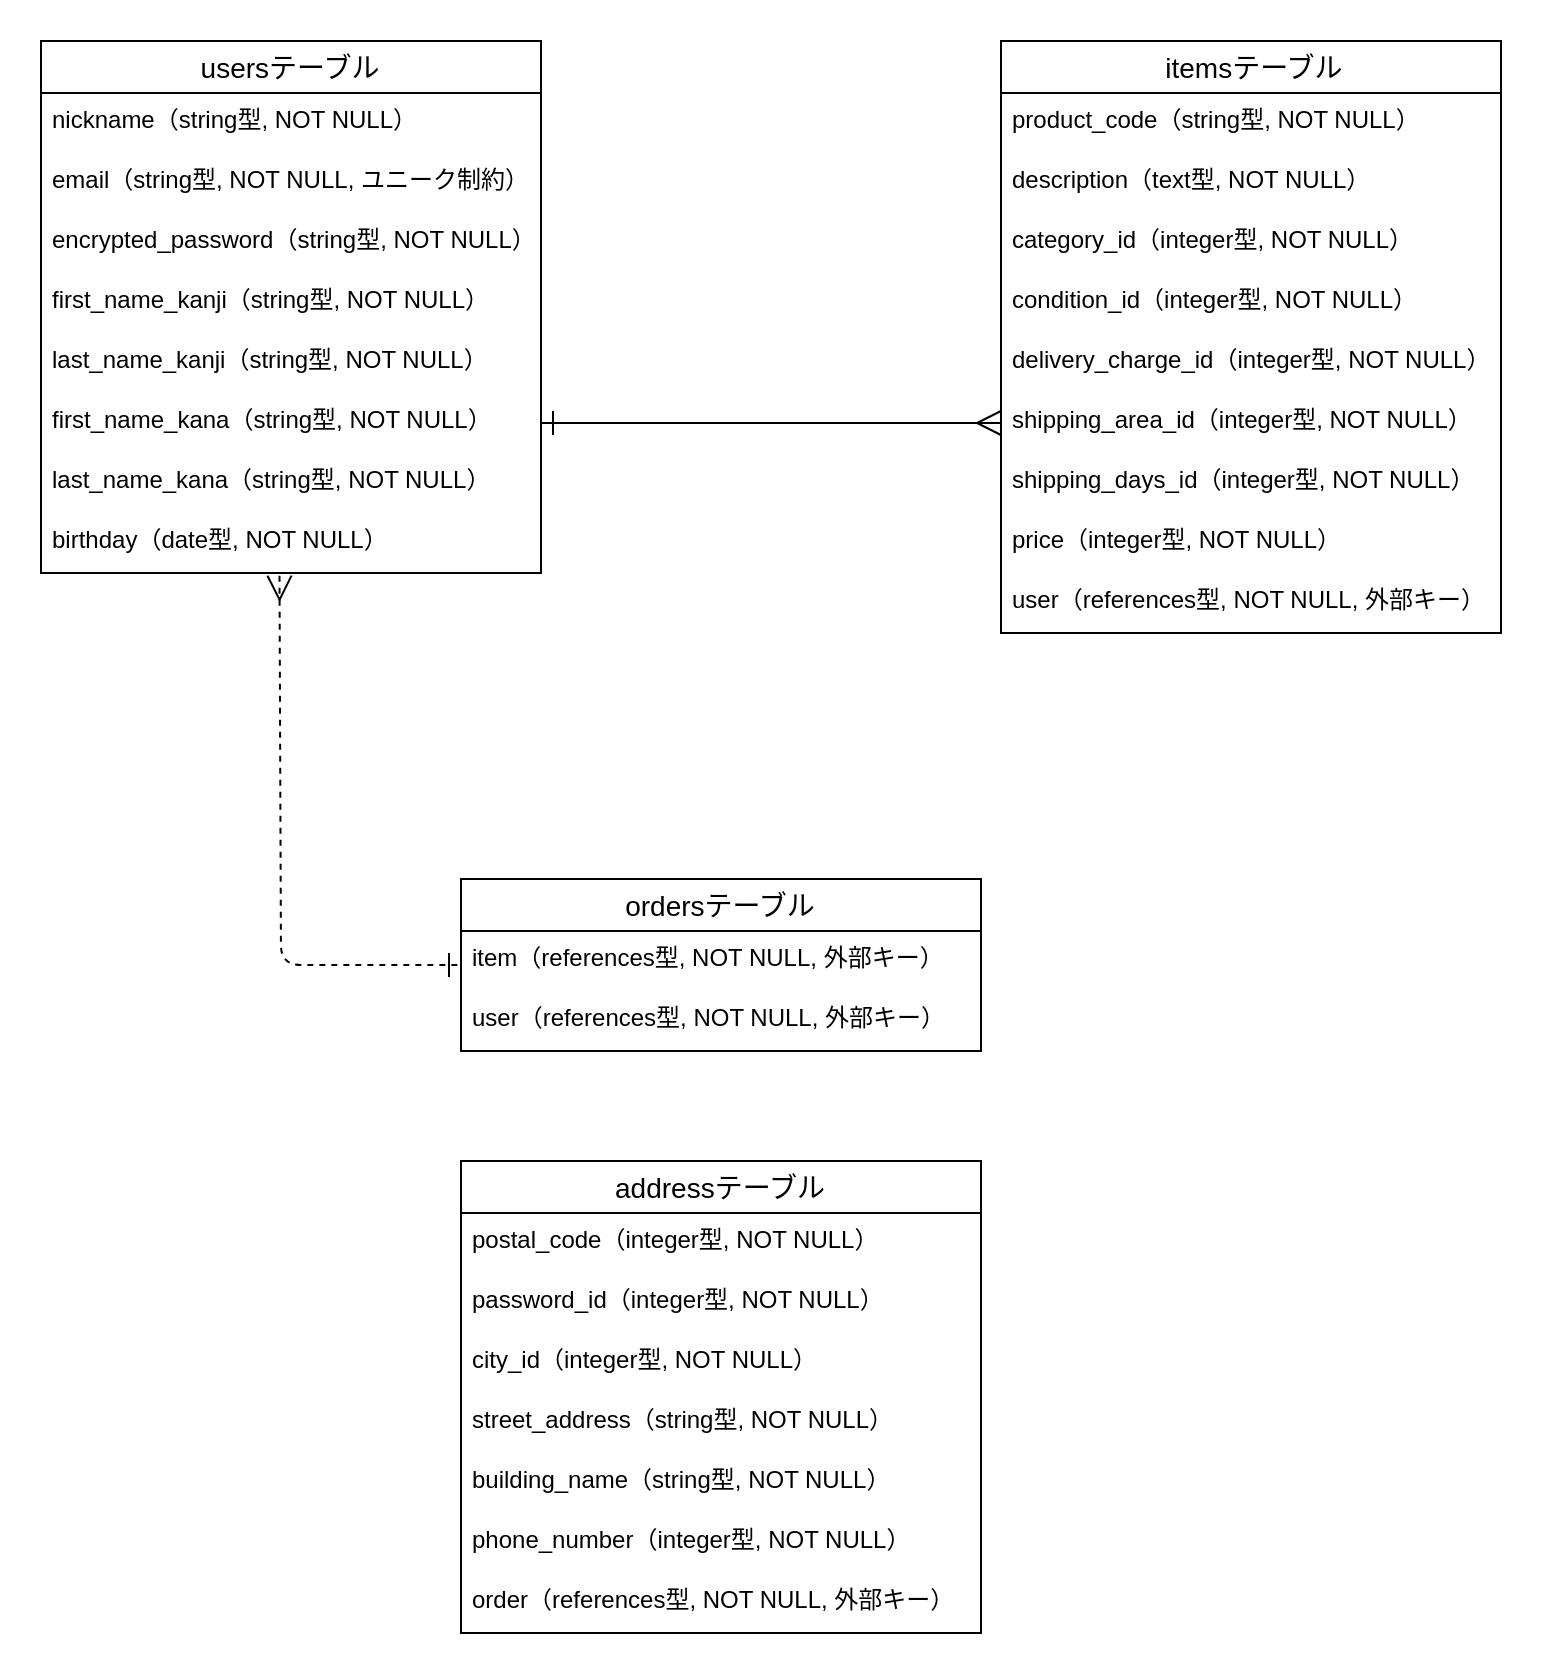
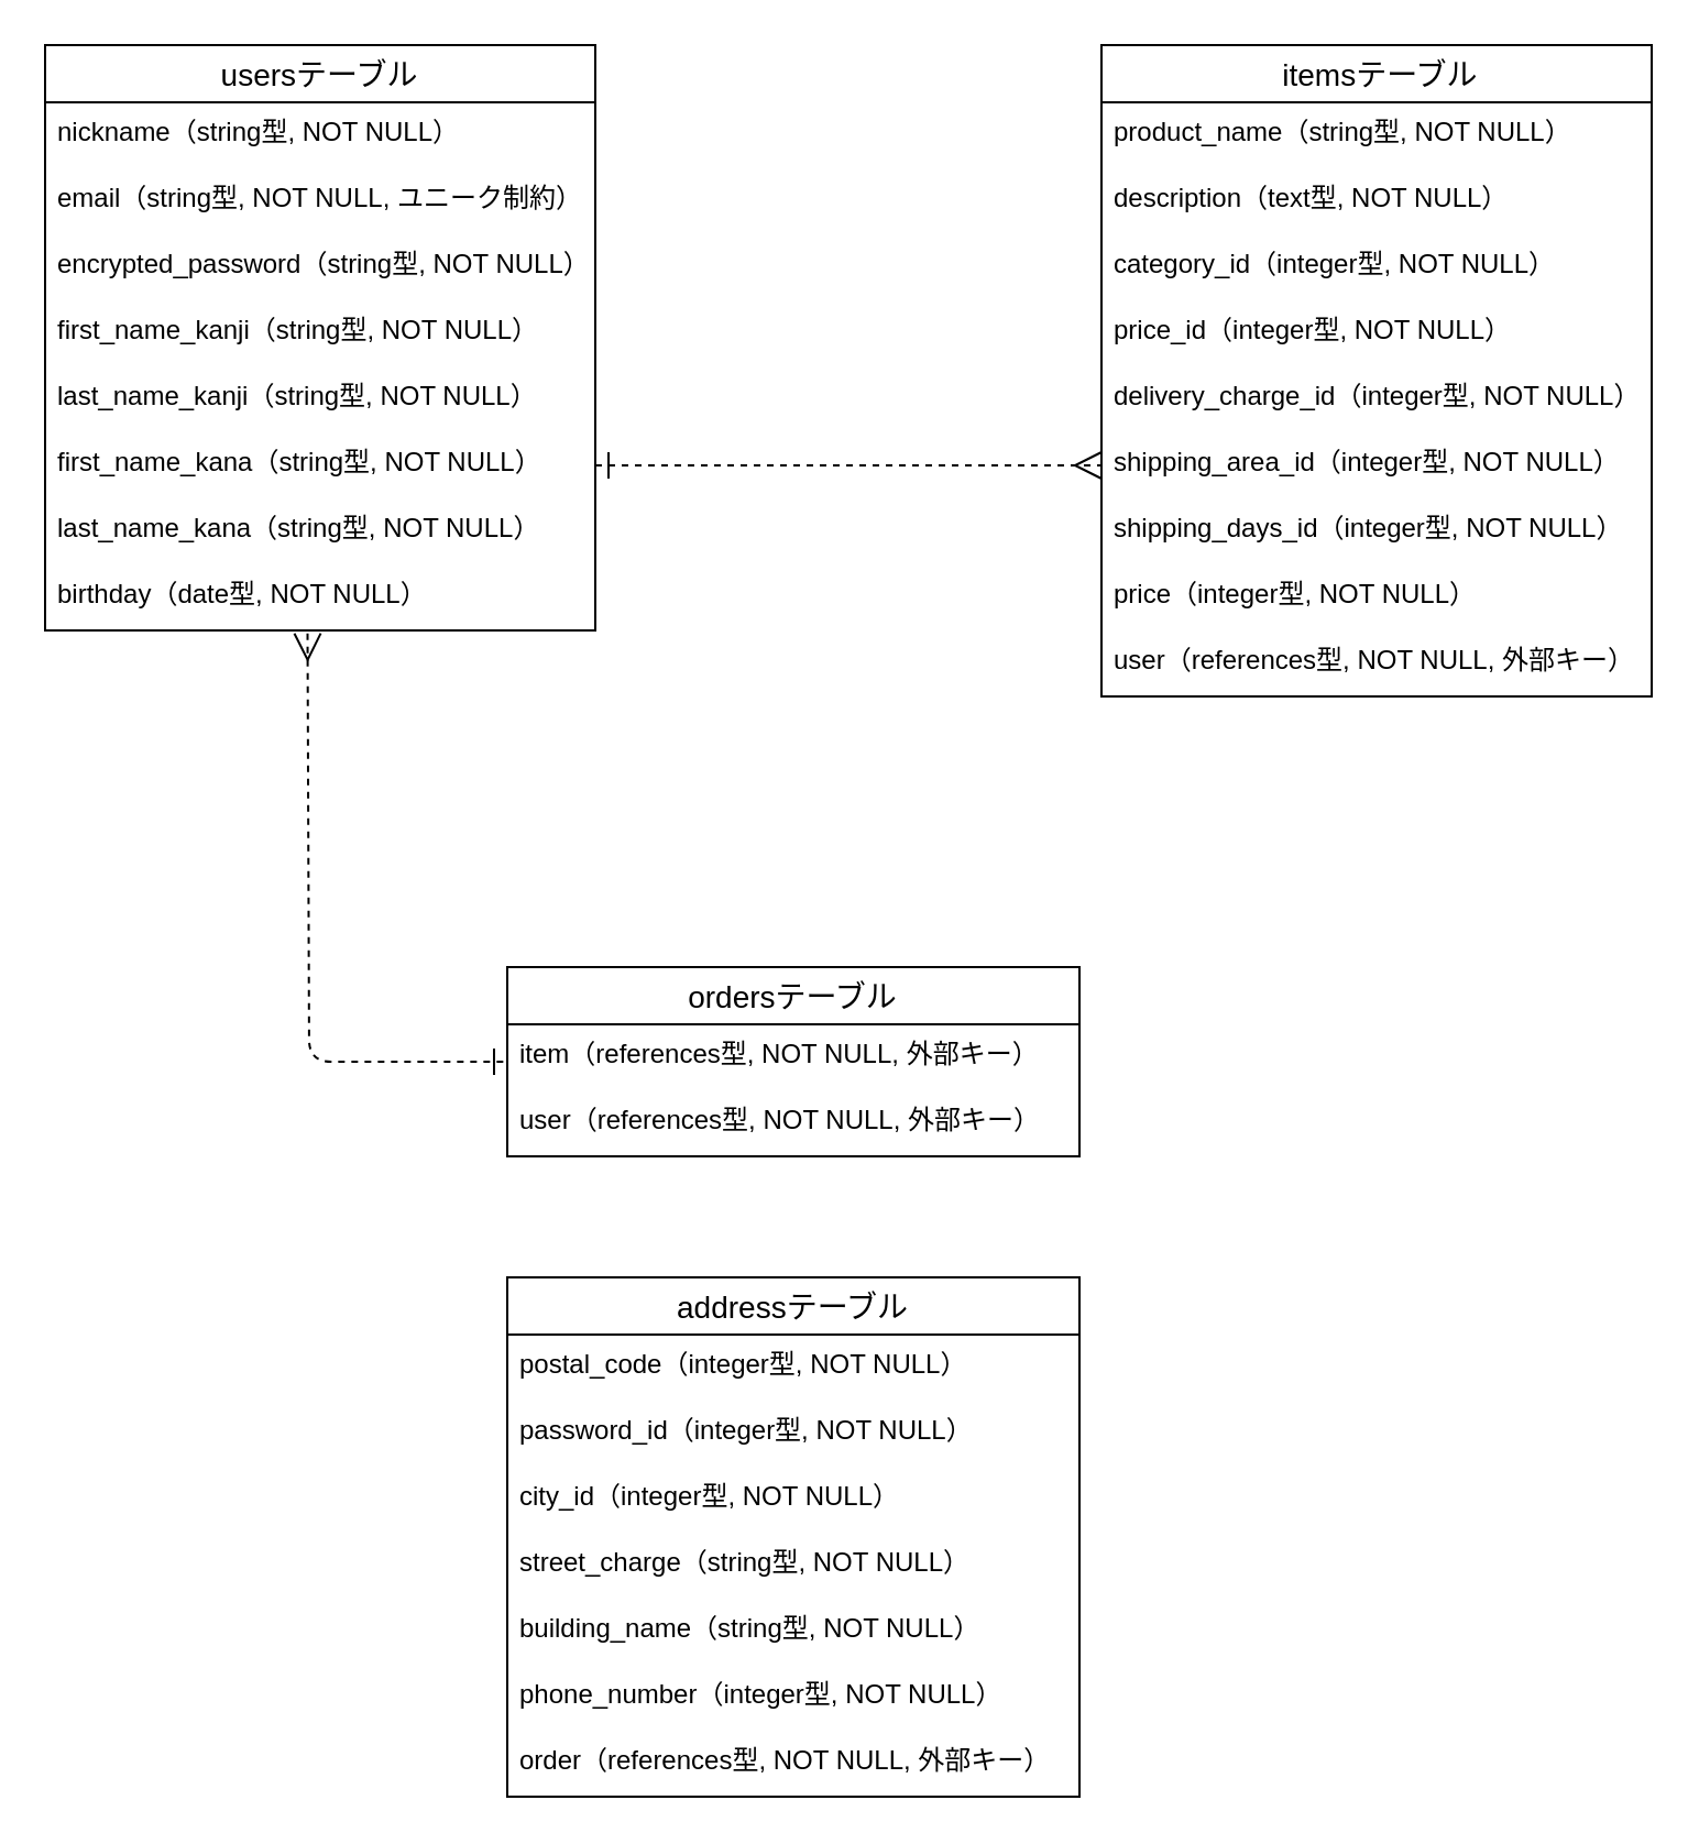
- <mxCell id="12" value="product_code（string型, NOT NULL）" style="text;strokeColor=none;fillColor=none;spacingLeft=4;spacingRight=4;overflow=hidden;rotatable=0;points=[[0,0.5],[1,0.5]];portConstraint=eastwest;fontSize=12;" vertex="1" parent="11"><mxGeometry y="26" width="250" height="30" as="geometry" /></mxCell>
+ <mxCell id="12" value="product_name（string型, NOT NULL）" style="text;strokeColor=none;fillColor=none;spacingLeft=4;spacingRight=4;overflow=hidden;rotatable=0;points=[[0,0.5],[1,0.5]];portConstraint=eastwest;fontSize=12;" vertex="1" parent="11"><mxGeometry y="26" width="250" height="30" as="geometry" /></mxCell>
- <mxCell id="15" value="condition_id（integer型, NOT NULL）" style="text;strokeColor=none;fillColor=none;spacingLeft=4;spacingRight=4;overflow=hidden;rotatable=0;points=[[0,0.5],[1,0.5]];portConstraint=eastwest;fontSize=12;" vertex="1" parent="11"><mxGeometry y="116" width="250" height="30" as="geometry" /></mxCell>
+ <mxCell id="15" value="price_id（integer型, NOT NULL）" style="text;strokeColor=none;fillColor=none;spacingLeft=4;spacingRight=4;overflow=hidden;rotatable=0;points=[[0,0.5],[1,0.5]];portConstraint=eastwest;fontSize=12;" vertex="1" parent="11"><mxGeometry y="116" width="250" height="30" as="geometry" /></mxCell>
- <mxCell id="29" style="edgeStyle=none;html=1;exitX=1;exitY=0.5;exitDx=0;exitDy=0;entryX=0;entryY=0.5;entryDx=0;entryDy=0;startArrow=ERone;startFill=0;endArrow=ERmany;endFill=0;endSize=10;startSize=10;" edge="1" parent="1" source="8" target="17"><mxGeometry relative="1" as="geometry" /></mxCell>
+ <mxCell id="29" style="edgeStyle=none;html=1;exitX=1;exitY=0.5;exitDx=0;exitDy=0;entryX=0;entryY=0.5;entryDx=0;entryDy=0;startArrow=ERone;startFill=0;endArrow=ERmany;endFill=0;endSize=10;startSize=10;dashed=1;" edge="1" parent="1" source="8" target="17"><mxGeometry relative="1" as="geometry" /></mxCell>
- <mxCell id="25" value="street_address（string型, NOT NULL）" style="text;strokeColor=none;fillColor=none;spacingLeft=4;spacingRight=4;overflow=hidden;rotatable=0;points=[[0,0.5],[1,0.5]];portConstraint=eastwest;fontSize=12;" vertex="1" parent="21"><mxGeometry y="116" width="260" height="30" as="geometry" /></mxCell>
+ <mxCell id="25" value="street_charge（string型, NOT NULL）" style="text;strokeColor=none;fillColor=none;spacingLeft=4;spacingRight=4;overflow=hidden;rotatable=0;points=[[0,0.5],[1,0.5]];portConstraint=eastwest;fontSize=12;" vertex="1" parent="21"><mxGeometry y="116" width="260" height="30" as="geometry" /></mxCell>
